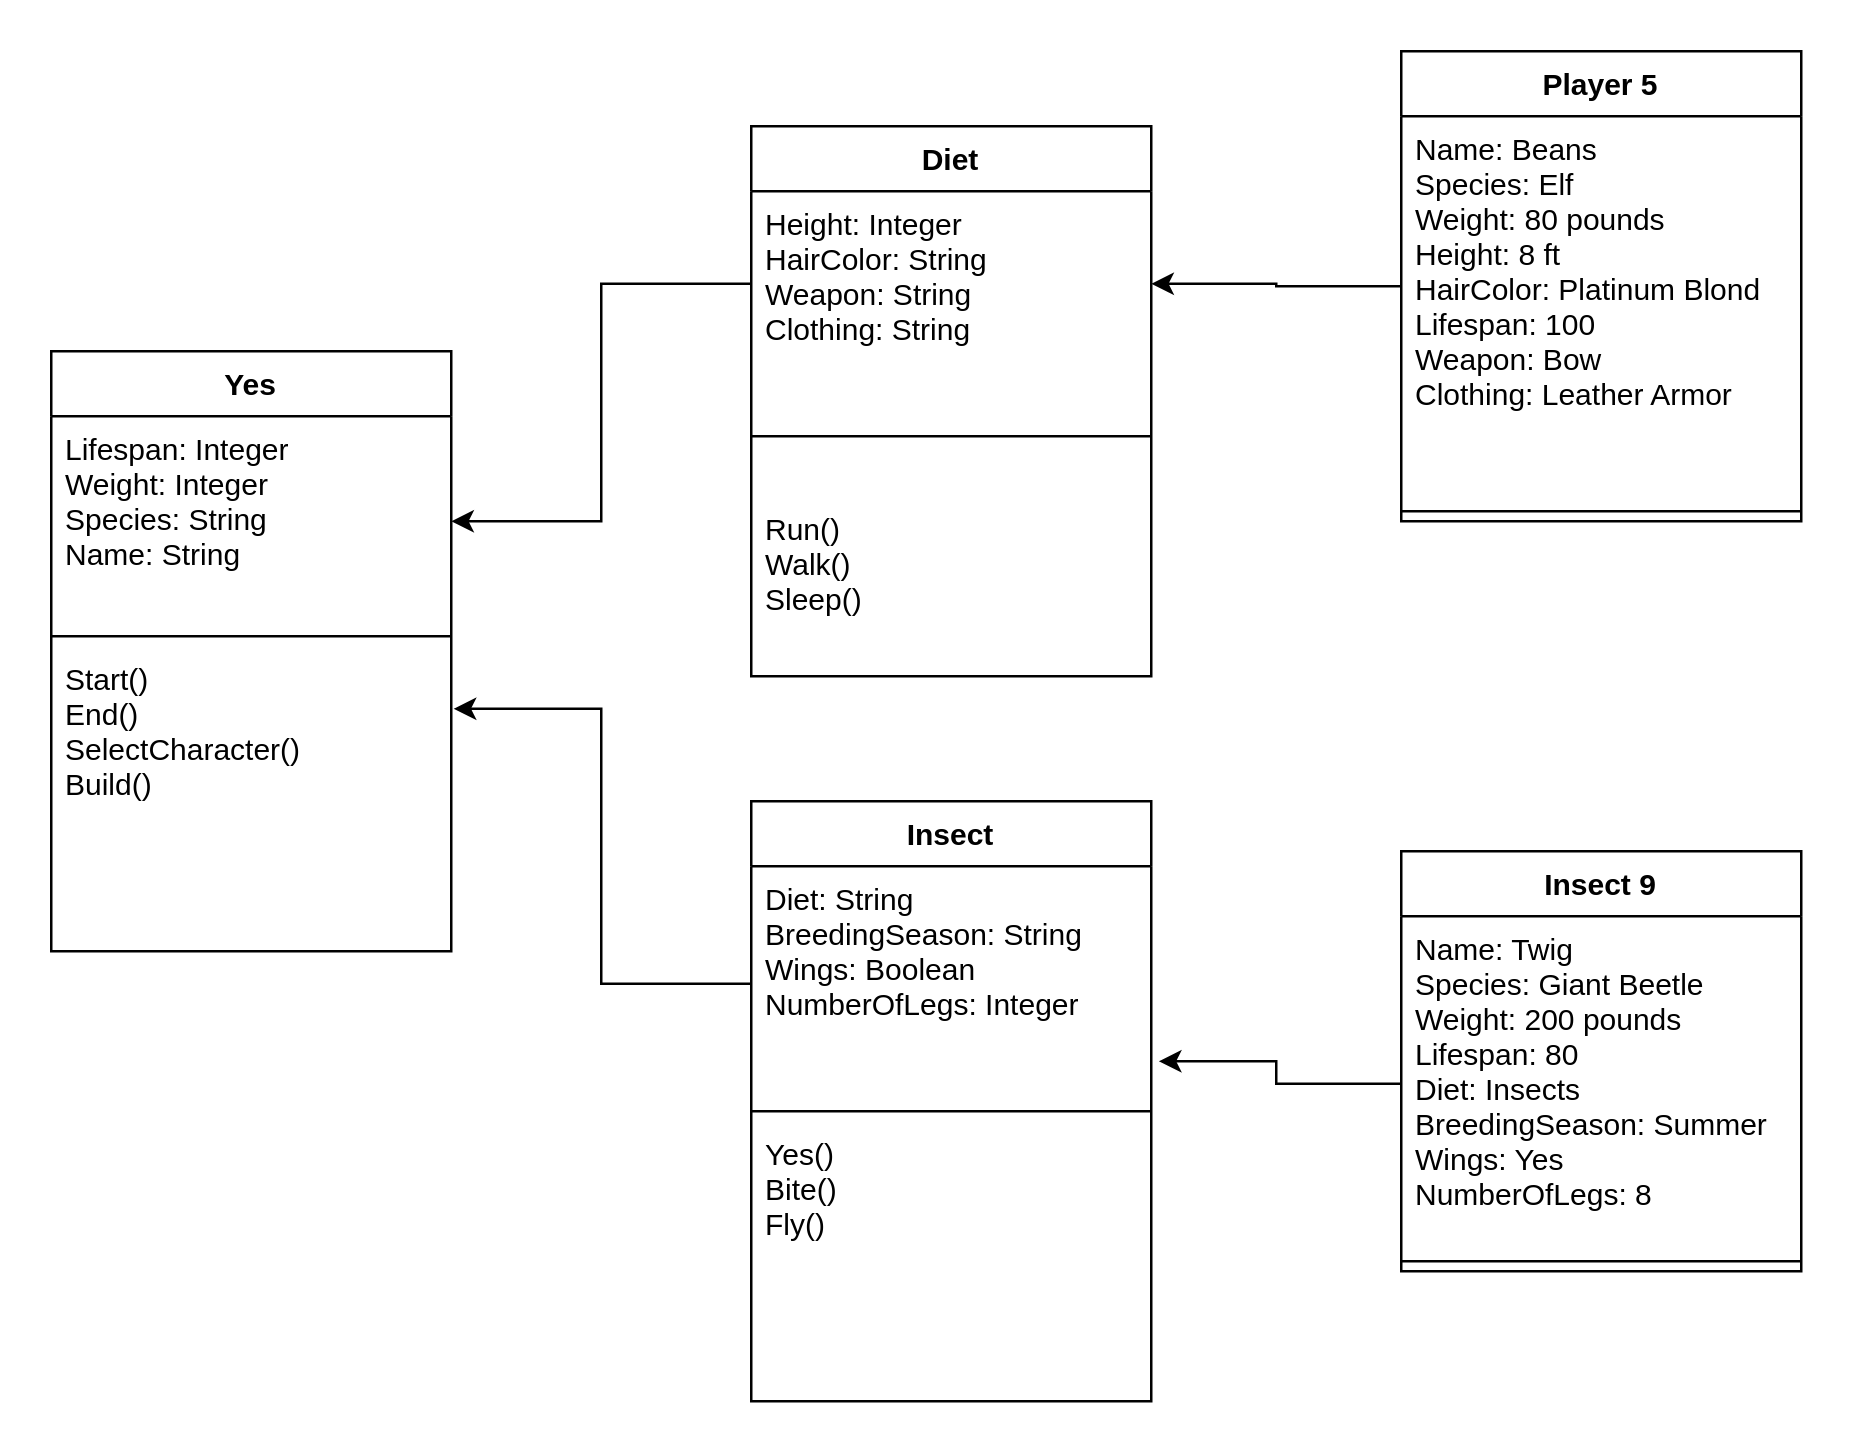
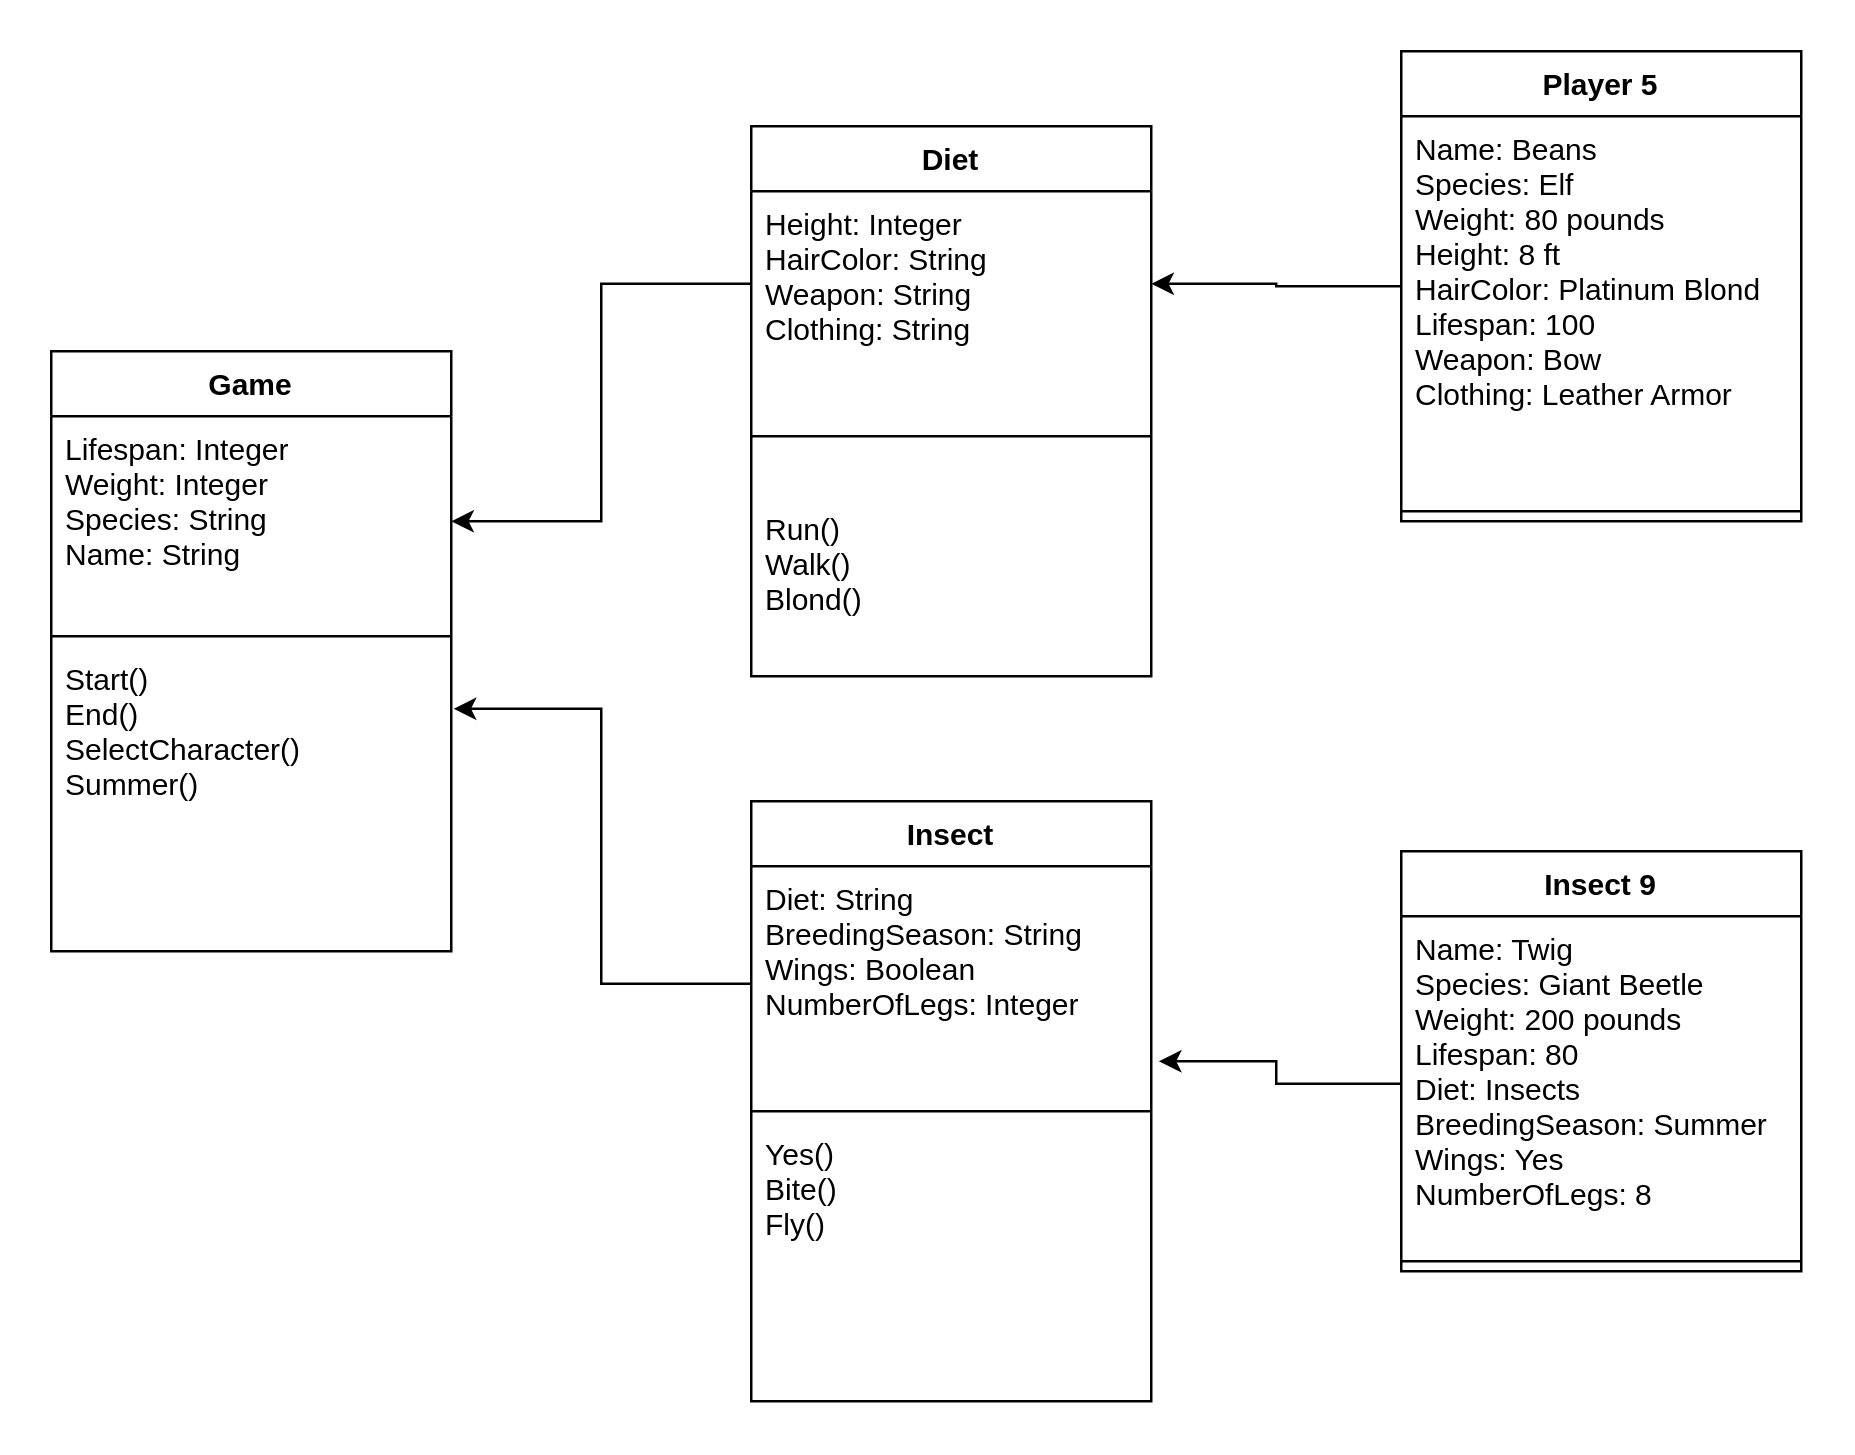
- <mxCell id="2" value="Yes" style="swimlane;fontStyle=1;align=center;verticalAlign=top;childLayout=stackLayout;horizontal=1;startSize=26;horizontalStack=0;resizeParent=1;resizeParentMax=0;resizeLast=0;collapsible=1;marginBottom=0;" vertex="1" parent="1"><mxGeometry x="20" y="140" width="160" height="240" as="geometry" /></mxCell>
+ <mxCell id="2" value="Game" style="swimlane;fontStyle=1;align=center;verticalAlign=top;childLayout=stackLayout;horizontal=1;startSize=26;horizontalStack=0;resizeParent=1;resizeParentMax=0;resizeLast=0;collapsible=1;marginBottom=0;" vertex="1" parent="1"><mxGeometry x="20" y="140" width="160" height="240" as="geometry" /></mxCell>
- <mxCell id="13" value="Run()&#10;Walk()&#10;Sleep()&#10;" style="text;strokeColor=none;fillColor=none;align=left;verticalAlign=top;spacingLeft=4;spacingRight=4;overflow=hidden;rotatable=0;points=[[0,0.5],[1,0.5]];portConstraint=eastwest;" vertex="1" parent="10"><mxGeometry y="148" width="160" height="72" as="geometry" /></mxCell>
+ <mxCell id="13" value="Run()&#10;Walk()&#10;Blond()&#10;" style="text;strokeColor=none;fillColor=none;align=left;verticalAlign=top;spacingLeft=4;spacingRight=4;overflow=hidden;rotatable=0;points=[[0,0.5],[1,0.5]];portConstraint=eastwest;" vertex="1" parent="10"><mxGeometry y="148" width="160" height="72" as="geometry" /></mxCell>
- <mxCell id="5" value="Start()&#10;End()&#10;SelectCharacter()&#10;Build()" style="text;strokeColor=none;fillColor=none;align=left;verticalAlign=top;spacingLeft=4;spacingRight=4;overflow=hidden;rotatable=0;points=[[0,0.5],[1,0.5]];portConstraint=eastwest;" vertex="1" parent="2"><mxGeometry y="118" width="160" height="122" as="geometry" /></mxCell>
+ <mxCell id="5" value="Start()&#10;End()&#10;SelectCharacter()&#10;Summer()" style="text;strokeColor=none;fillColor=none;align=left;verticalAlign=top;spacingLeft=4;spacingRight=4;overflow=hidden;rotatable=0;points=[[0,0.5],[1,0.5]];portConstraint=eastwest;" vertex="1" parent="2"><mxGeometry y="118" width="160" height="122" as="geometry" /></mxCell>
